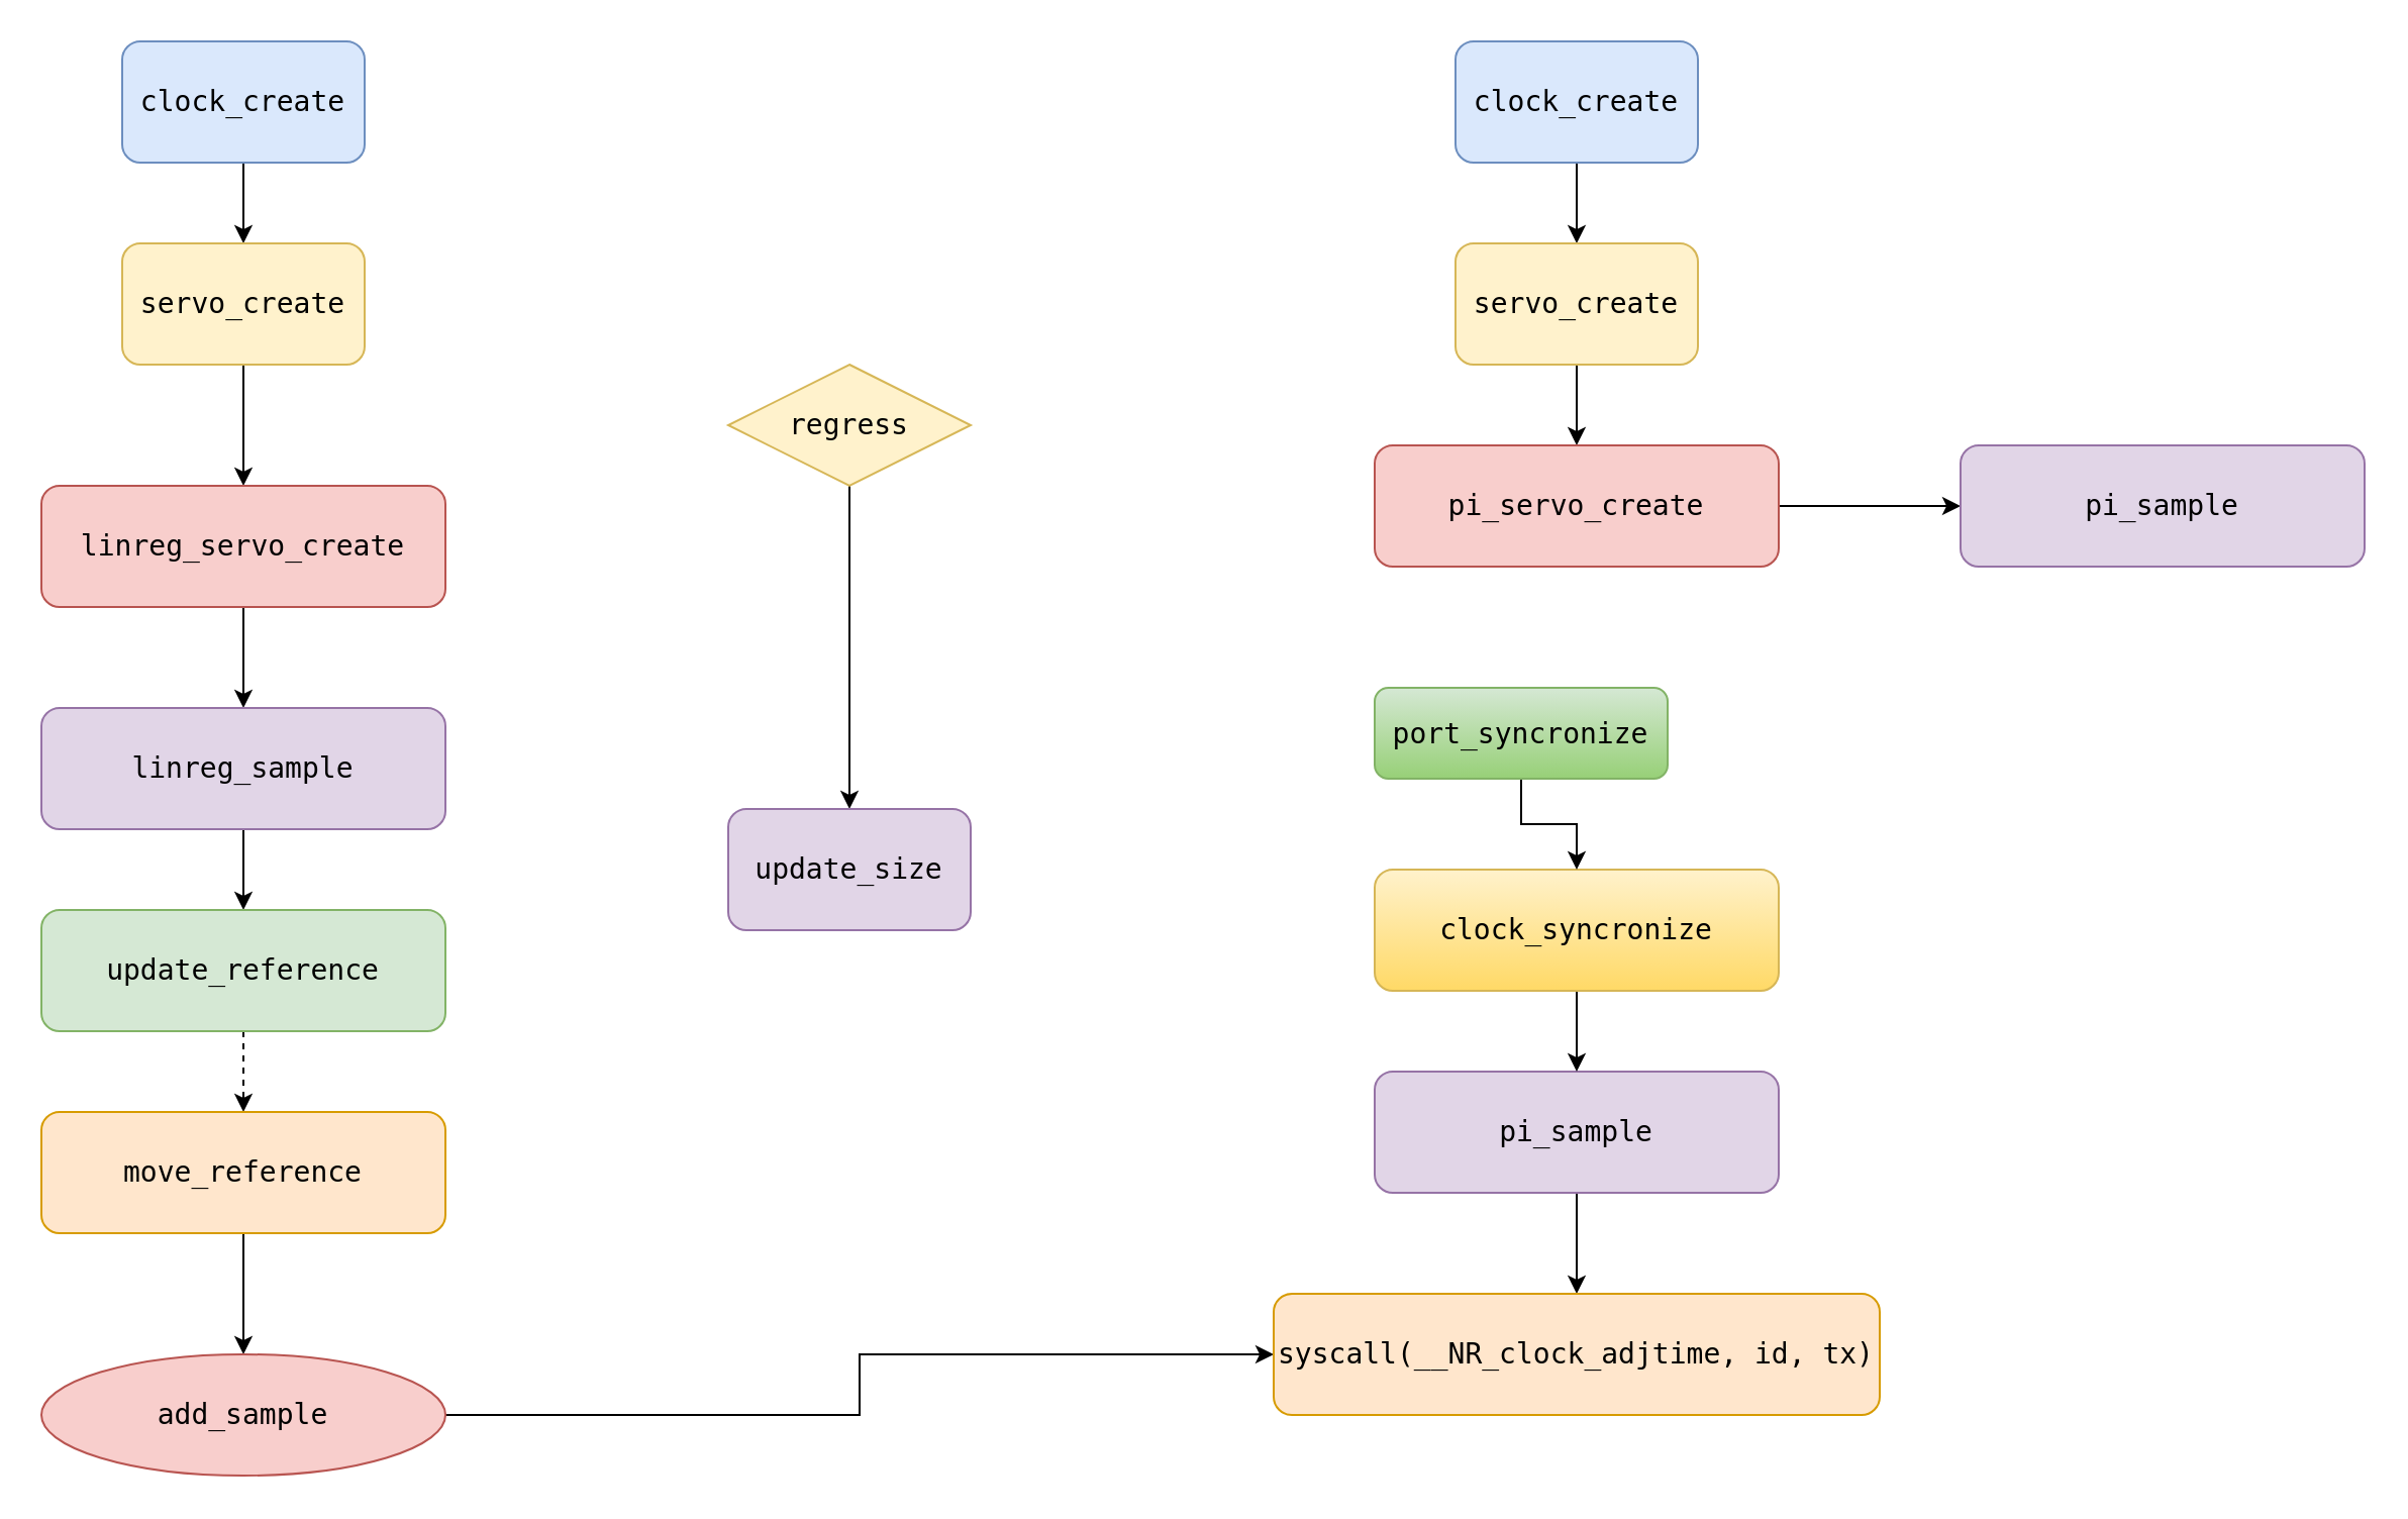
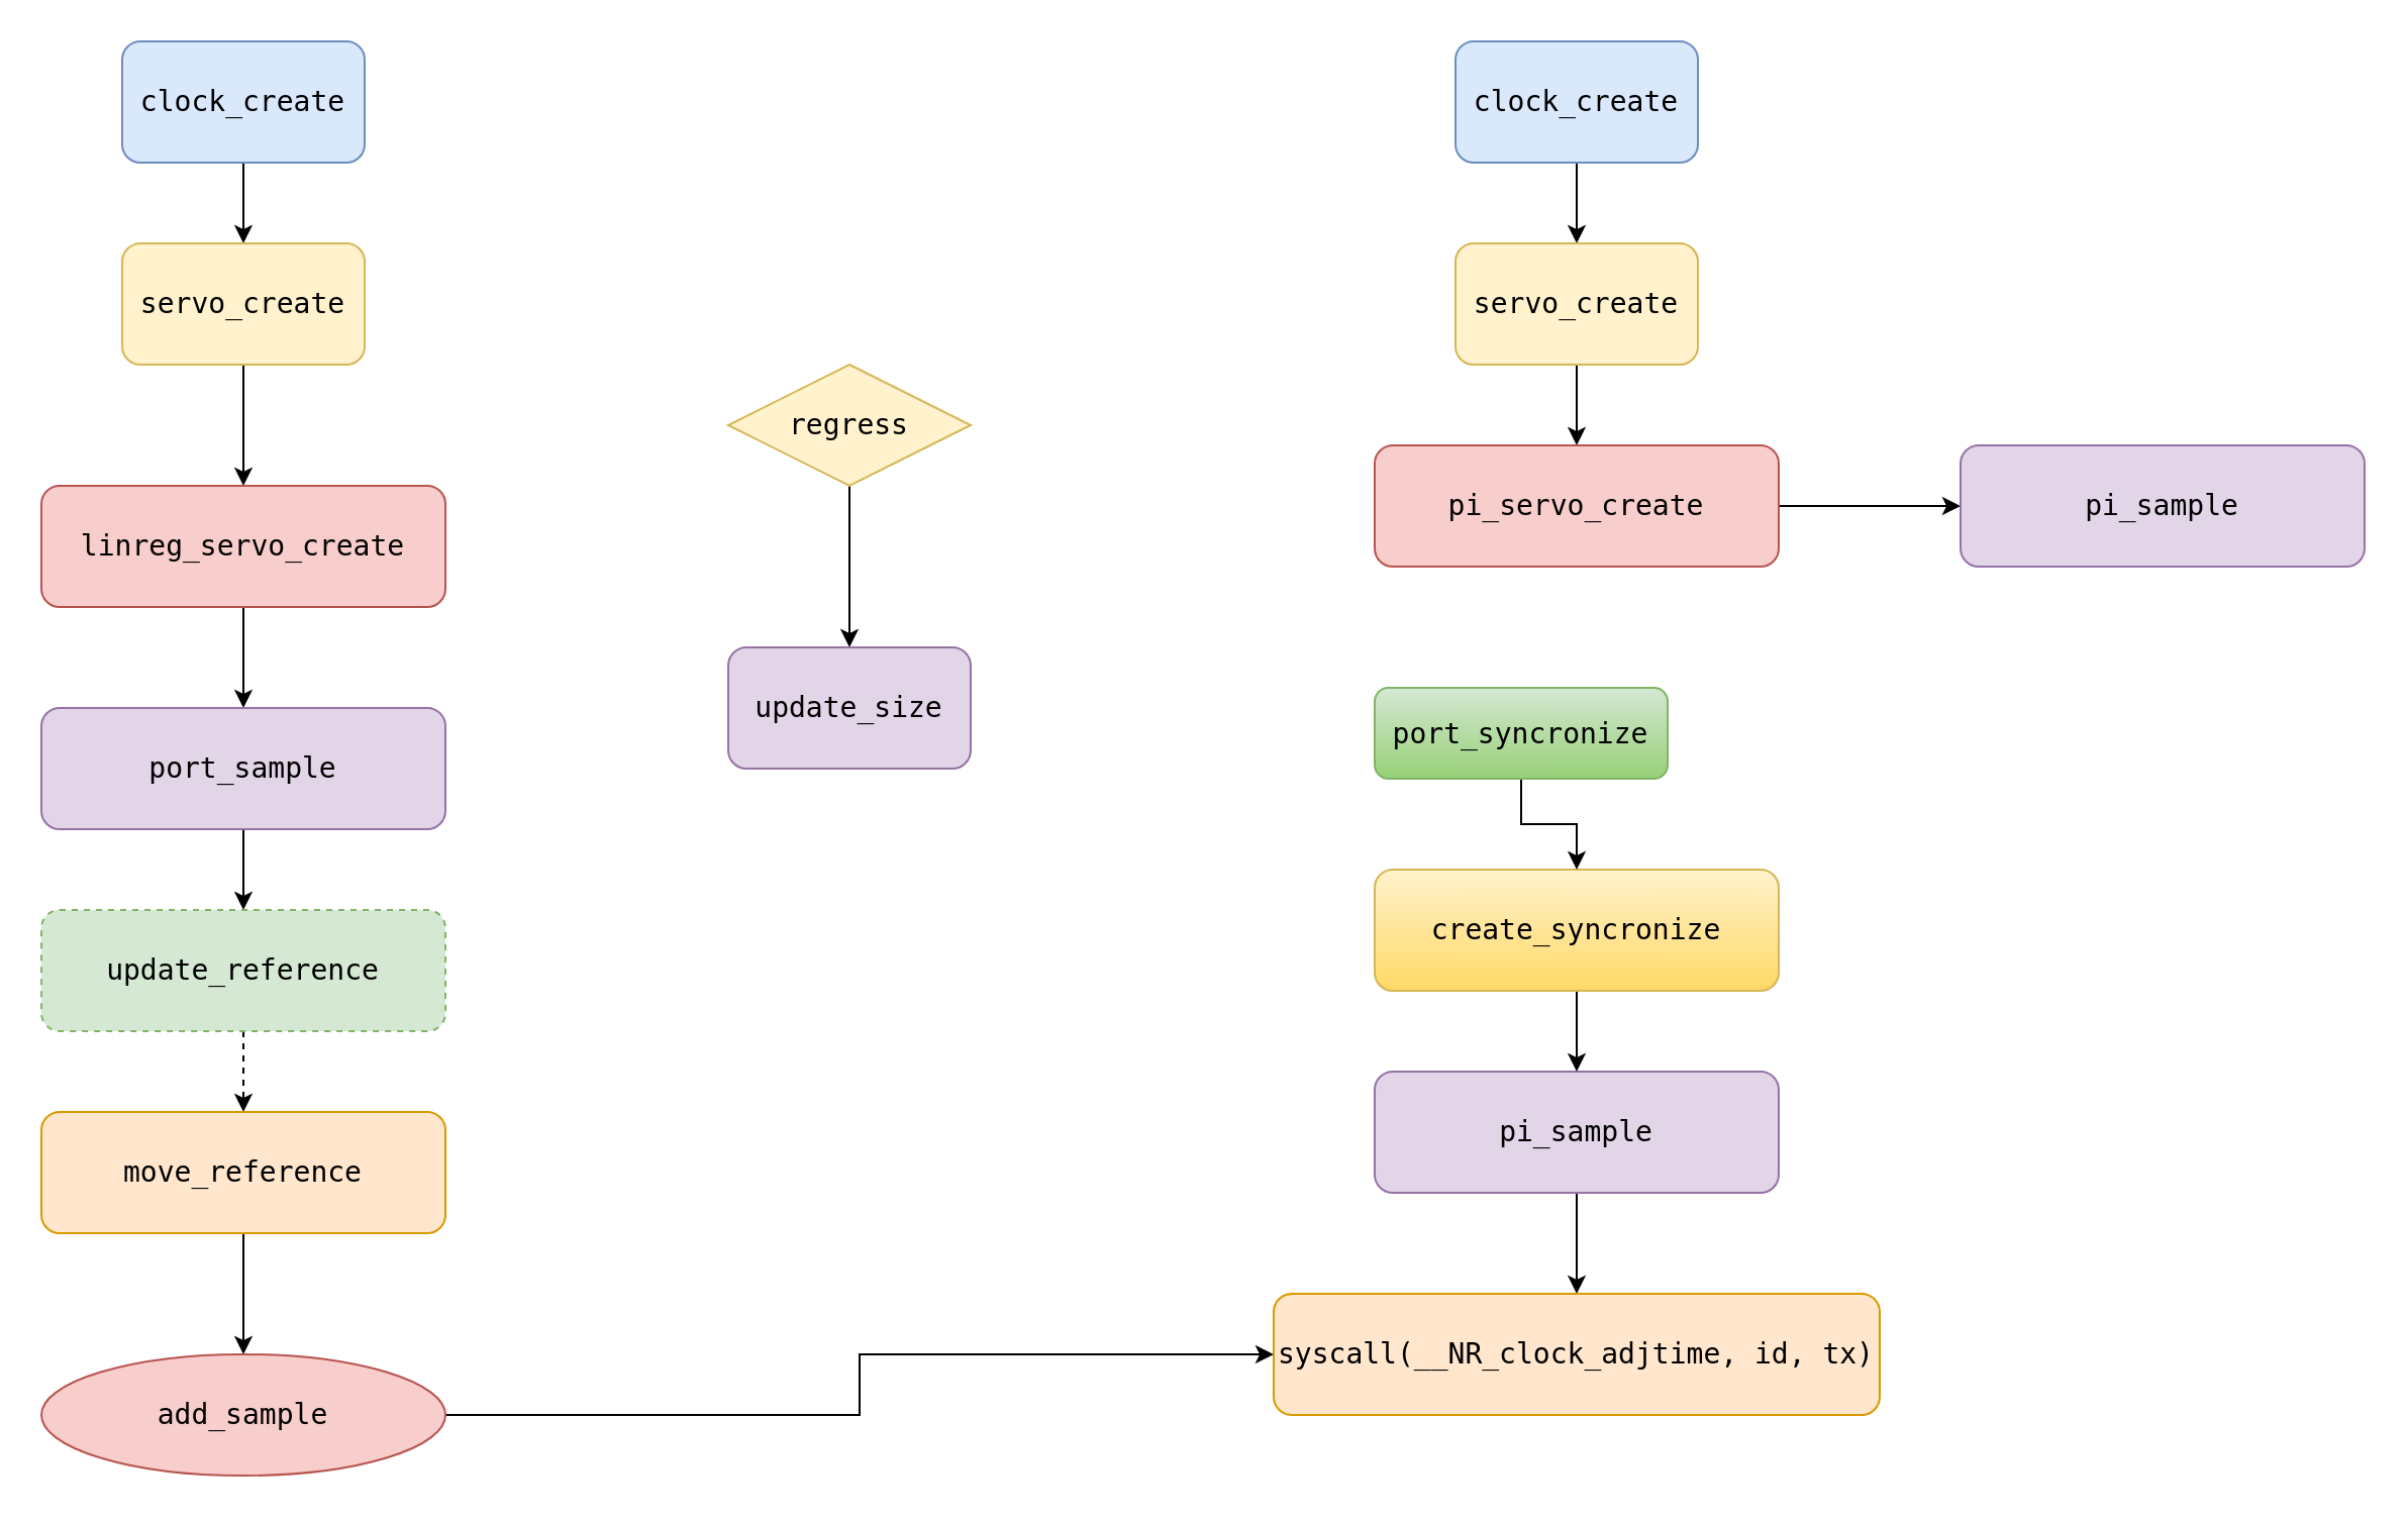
- <mxCell id="9" value="&lt;div style=&quot;font-family: &amp;#34;droid sans mono&amp;#34; , &amp;#34;monospace&amp;#34; , monospace , &amp;#34;droid sans fallback&amp;#34; ; font-weight: normal ; font-size: 14px ; line-height: 19px&quot;&gt;&lt;div&gt;&lt;span style=&quot;background-color: transparent&quot;&gt;linreg_sample&lt;/span&gt;&lt;/div&gt;&lt;/div&gt;" style="rounded=1;whiteSpace=wrap;html=1;fillColor=#e1d5e7;strokeColor=#9673a6;" parent="1" vertex="1"><mxGeometry x="20" y="350" width="200" height="60" as="geometry" /></mxCell>
+ <mxCell id="9" value="&lt;div style=&quot;font-family: &amp;#34;droid sans mono&amp;#34; , &amp;#34;monospace&amp;#34; , monospace , &amp;#34;droid sans fallback&amp;#34; ; font-weight: normal ; font-size: 14px ; line-height: 19px&quot;&gt;&lt;div&gt;&lt;span style=&quot;background-color: transparent&quot;&gt;port_sample&lt;/span&gt;&lt;/div&gt;&lt;/div&gt;" style="rounded=1;whiteSpace=wrap;html=1;fillColor=#e1d5e7;strokeColor=#9673a6;" parent="1" vertex="1"><mxGeometry x="20" y="350" width="200" height="60" as="geometry" /></mxCell>
- <mxCell id="18" value="&lt;div style=&quot;font-family: &amp;#34;droid sans mono&amp;#34; , &amp;#34;monospace&amp;#34; , monospace , &amp;#34;droid sans fallback&amp;#34; ; font-weight: normal ; font-size: 14px ; line-height: 19px&quot;&gt;&lt;div&gt;&lt;span style=&quot;background-color: transparent&quot;&gt;update_size&lt;/span&gt;&lt;/div&gt;&lt;/div&gt;" style="rounded=1;whiteSpace=wrap;html=1;fillColor=#e1d5e7;strokeColor=#9673a6;" parent="1" vertex="1"><mxGeometry x="360" y="400" width="120" height="60" as="geometry" /></mxCell>
+ <mxCell id="18" value="&lt;div style=&quot;font-family: &amp;#34;droid sans mono&amp;#34; , &amp;#34;monospace&amp;#34; , monospace , &amp;#34;droid sans fallback&amp;#34; ; font-weight: normal ; font-size: 14px ; line-height: 19px&quot;&gt;&lt;div&gt;&lt;span style=&quot;background-color: transparent&quot;&gt;update_size&lt;/span&gt;&lt;/div&gt;&lt;/div&gt;" style="rounded=1;whiteSpace=wrap;html=1;fillColor=#e1d5e7;strokeColor=#9673a6;" parent="1" vertex="1"><mxGeometry x="360" y="320" width="120" height="60" as="geometry" /></mxCell>
- <mxCell id="29" value="&lt;div style=&quot;font-family: &amp;#34;droid sans mono&amp;#34; , &amp;#34;monospace&amp;#34; , monospace , &amp;#34;droid sans fallback&amp;#34; ; font-weight: normal ; font-size: 14px ; line-height: 19px&quot;&gt;&lt;div&gt;&lt;span style=&quot;background-color: transparent&quot;&gt;clock_syncronize&lt;/span&gt;&lt;/div&gt;&lt;/div&gt;" style="rounded=1;whiteSpace=wrap;html=1;fillColor=#fff2cc;strokeColor=#d6b656;gradientColor=#ffd966;" vertex="1" parent="1"><mxGeometry x="680" y="430" width="200" height="60" as="geometry" /></mxCell>
+ <mxCell id="29" value="&lt;div style=&quot;font-family: &amp;#34;droid sans mono&amp;#34; , &amp;#34;monospace&amp;#34; , monospace , &amp;#34;droid sans fallback&amp;#34; ; font-weight: normal ; font-size: 14px ; line-height: 19px&quot;&gt;&lt;div&gt;&lt;span style=&quot;background-color: transparent&quot;&gt;create_syncronize&lt;/span&gt;&lt;/div&gt;&lt;/div&gt;" style="rounded=1;whiteSpace=wrap;html=1;fillColor=#fff2cc;strokeColor=#d6b656;gradientColor=#ffd966;" vertex="1" parent="1"><mxGeometry x="680" y="430" width="200" height="60" as="geometry" /></mxCell>
- <mxCell id="11" value="&lt;div style=&quot;font-family: &amp;#34;droid sans mono&amp;#34; , &amp;#34;monospace&amp;#34; , monospace , &amp;#34;droid sans fallback&amp;#34; ; font-weight: normal ; font-size: 14px ; line-height: 19px&quot;&gt;&lt;div&gt;&lt;span style=&quot;background-color: transparent&quot;&gt;update_reference&lt;/span&gt;&lt;/div&gt;&lt;/div&gt;" style="rounded=1;whiteSpace=wrap;html=1;fillColor=#d5e8d4;strokeColor=#82b366;" parent="1" vertex="1"><mxGeometry x="20" y="450" width="200" height="60" as="geometry" /></mxCell>
+ <mxCell id="11" value="&lt;div style=&quot;font-family: &amp;#34;droid sans mono&amp;#34; , &amp;#34;monospace&amp;#34; , monospace , &amp;#34;droid sans fallback&amp;#34; ; font-weight: normal ; font-size: 14px ; line-height: 19px&quot;&gt;&lt;div&gt;&lt;span style=&quot;background-color: transparent&quot;&gt;update_reference&lt;/span&gt;&lt;/div&gt;&lt;/div&gt;" style="rounded=1;whiteSpace=wrap;html=1;fillColor=#d5e8d4;strokeColor=#82b366;dashed=1;" parent="1" vertex="1"><mxGeometry x="20" y="450" width="200" height="60" as="geometry" /></mxCell>
